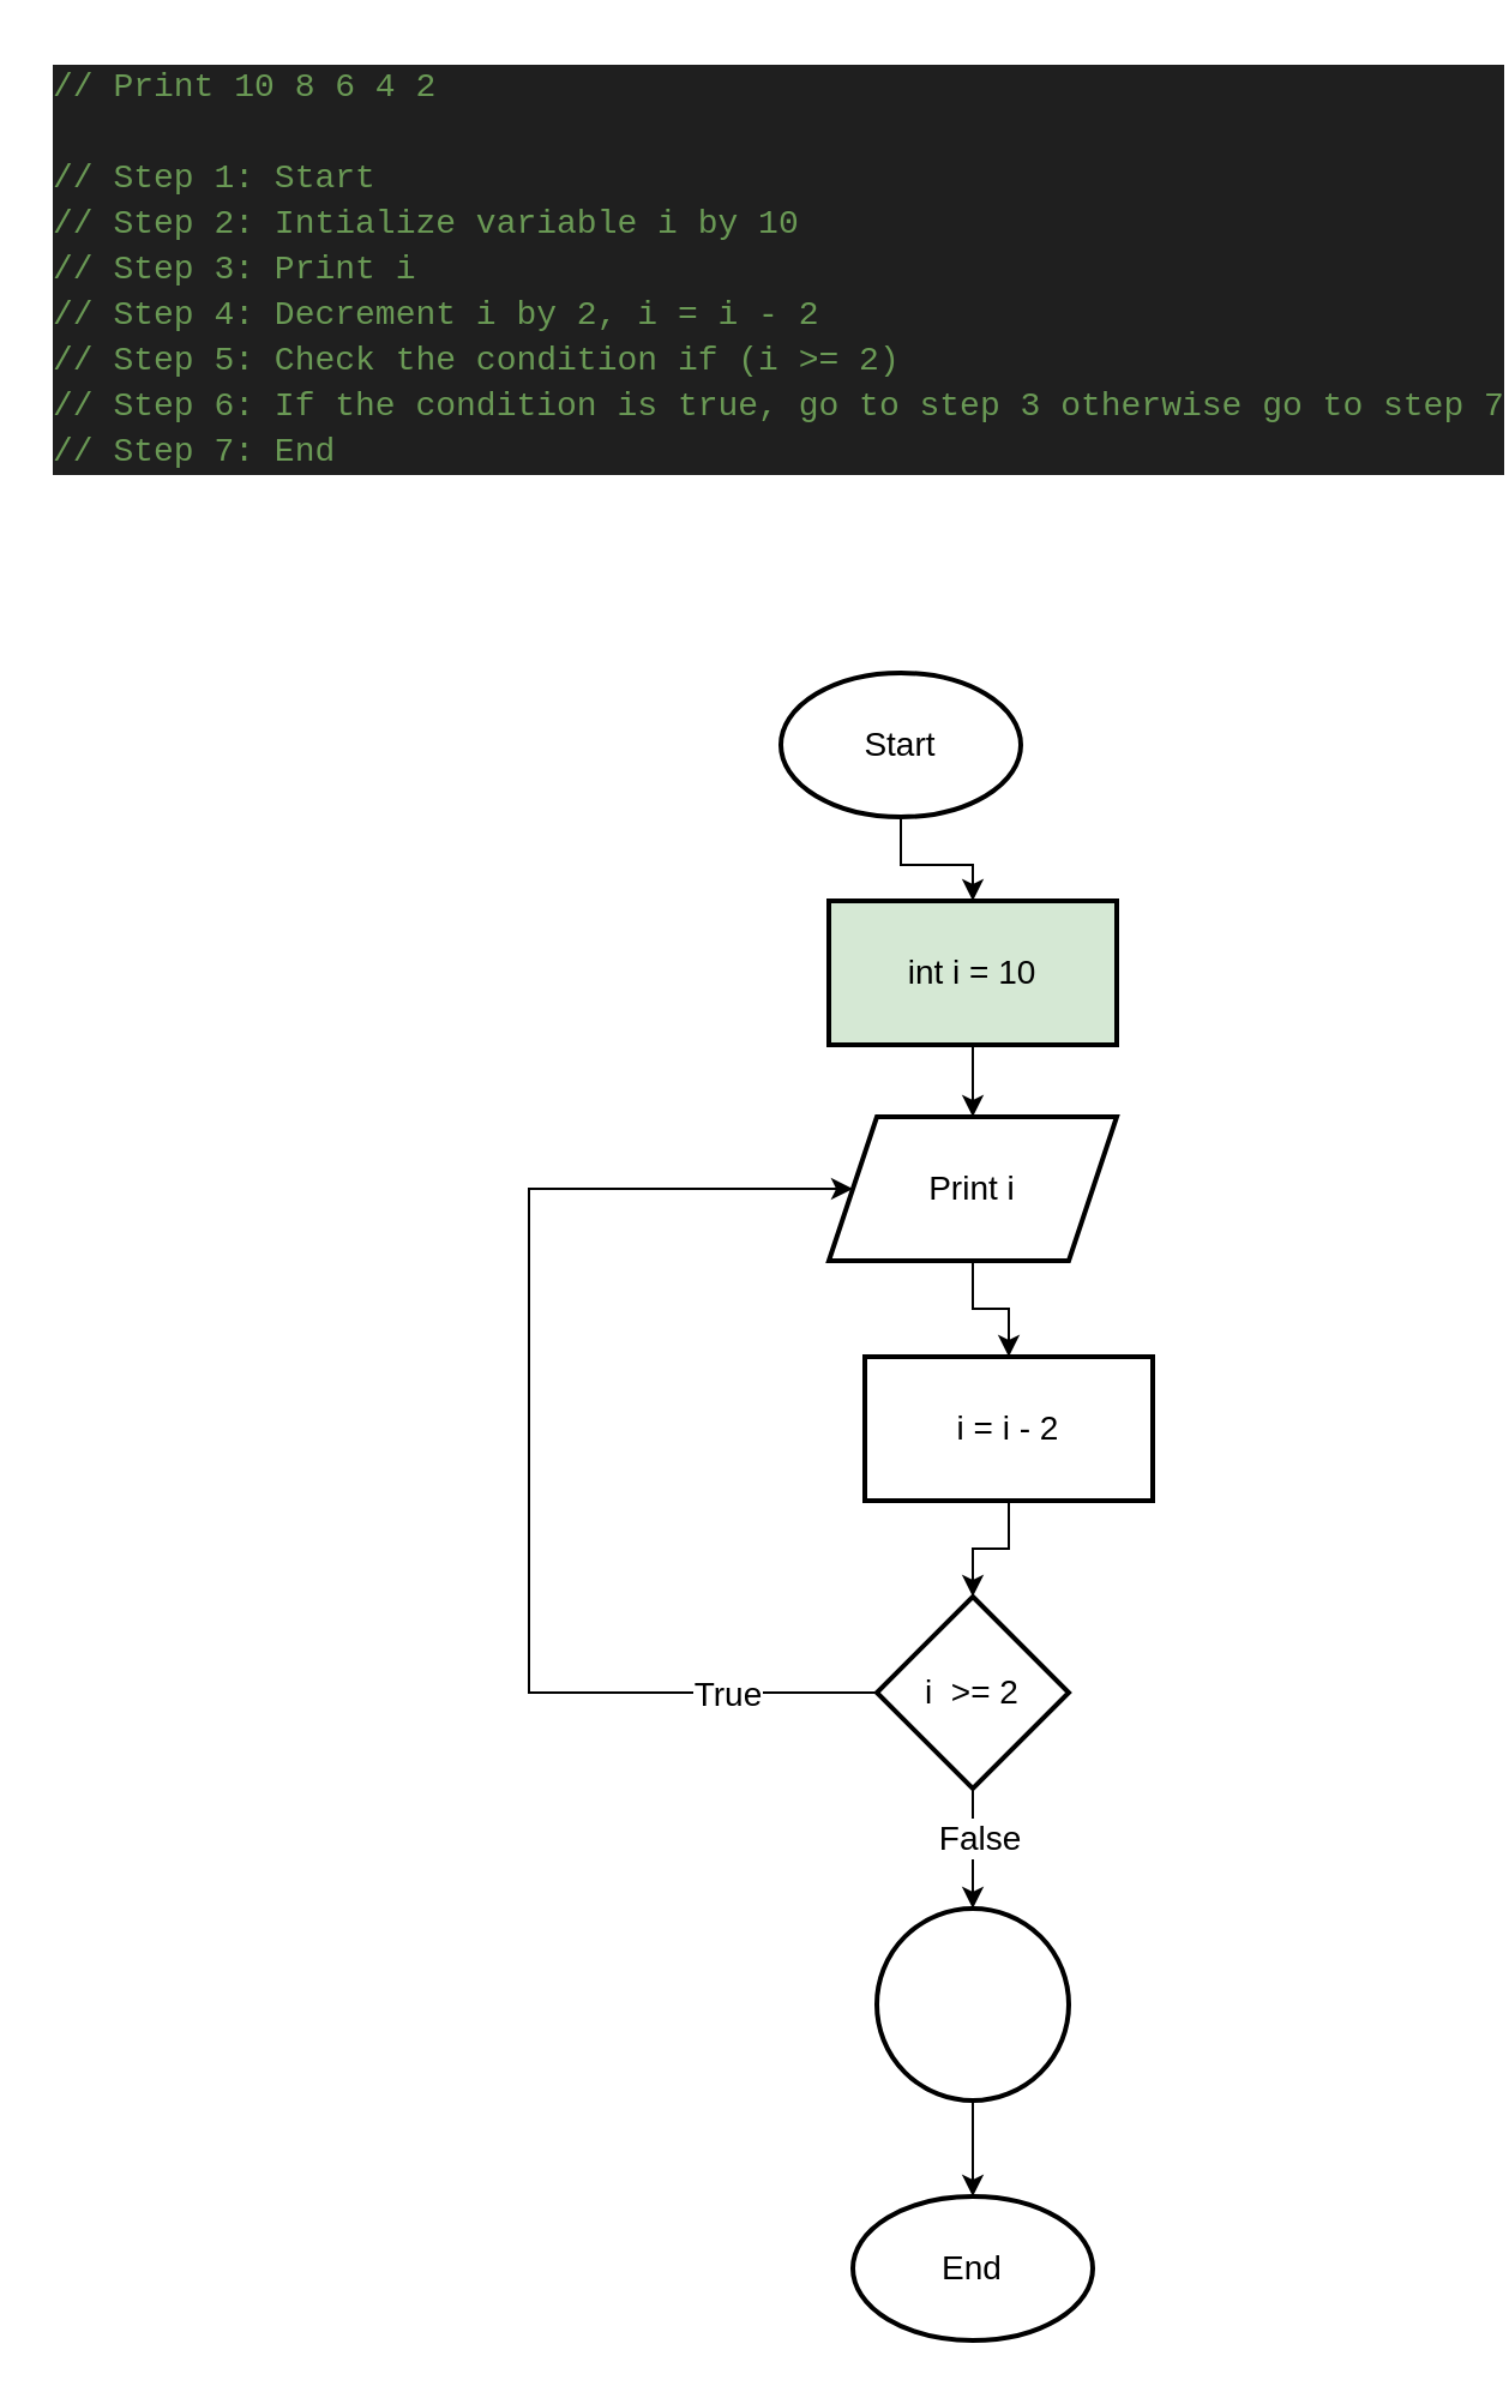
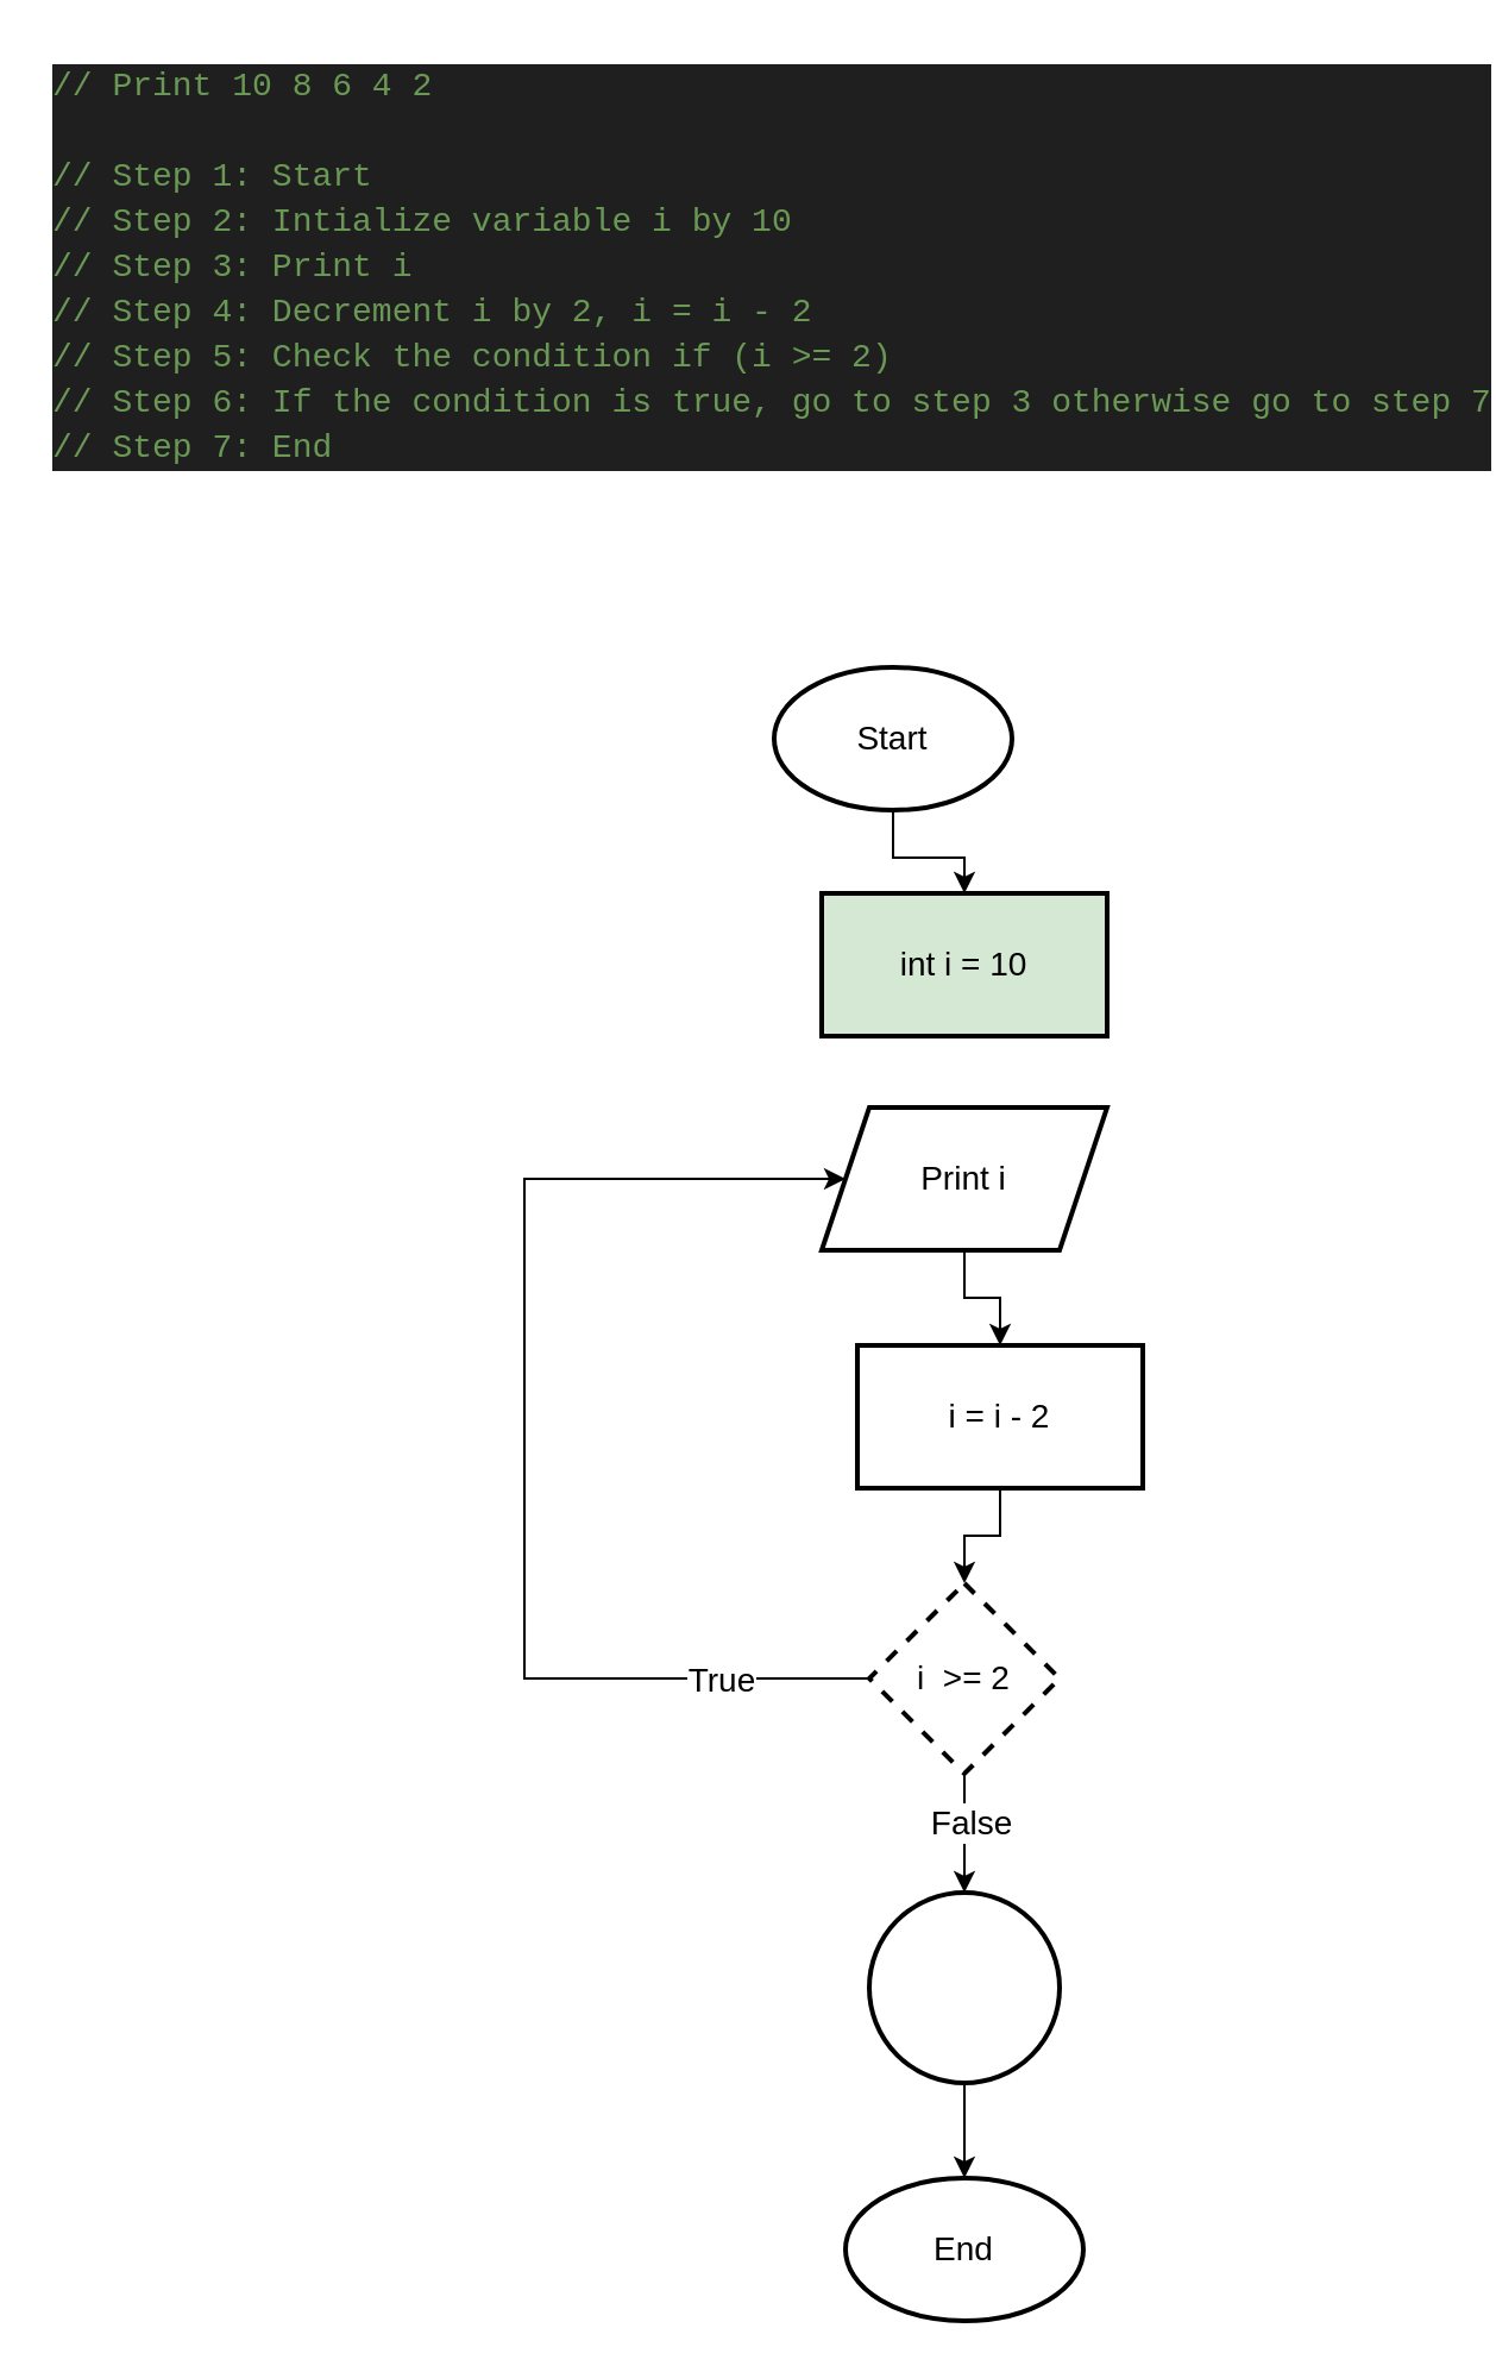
- <mxCell id="5" value="" style="edgeStyle=orthogonalEdgeStyle;rounded=0;orthogonalLoop=1;jettySize=auto;html=1;fontSize=14;" edge="1" parent="1" source="6" target="8"><mxGeometry relative="1" as="geometry" /></mxCell>
- <mxCell id="15" value="i&amp;nbsp; &amp;gt;= 2" style="rhombus;whiteSpace=wrap;html=1;strokeWidth=2;fontSize=14;" vertex="1" parent="1"><mxGeometry x="365" y="665" width="80" height="80" as="geometry" /></mxCell>
+ <mxCell id="15" value="i&amp;nbsp; &amp;gt;= 2" style="rhombus;whiteSpace=wrap;html=1;strokeWidth=2;fontSize=14;dashed=1;" vertex="1" parent="1"><mxGeometry x="365" y="665" width="80" height="80" as="geometry" /></mxCell>
